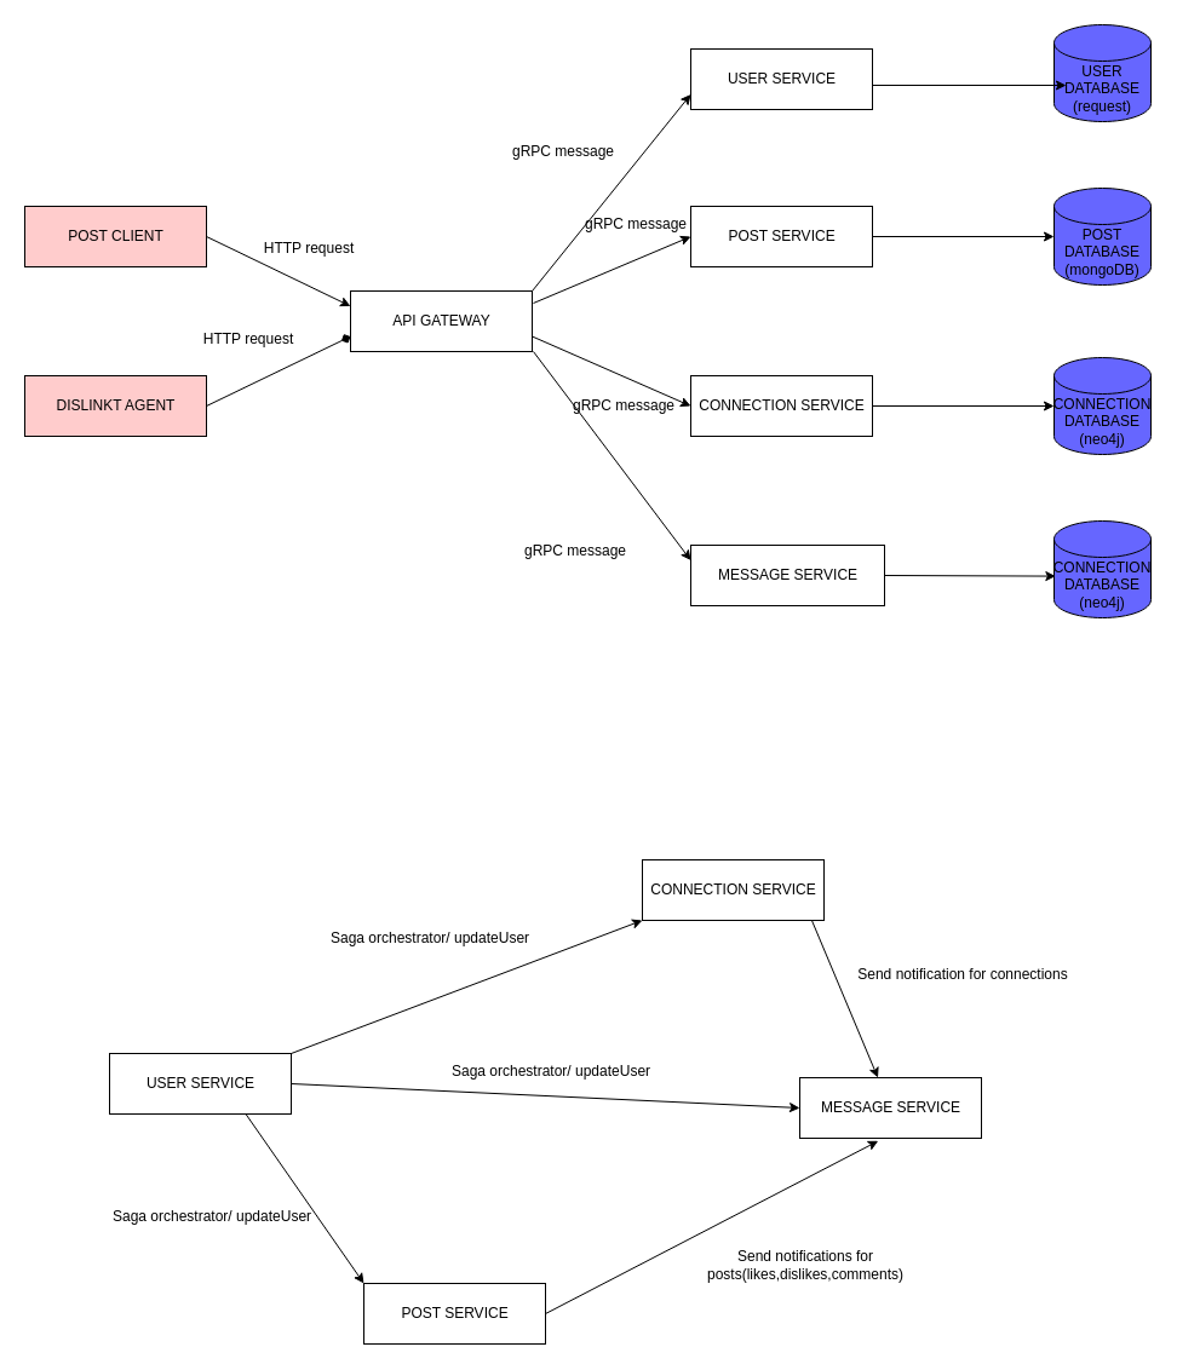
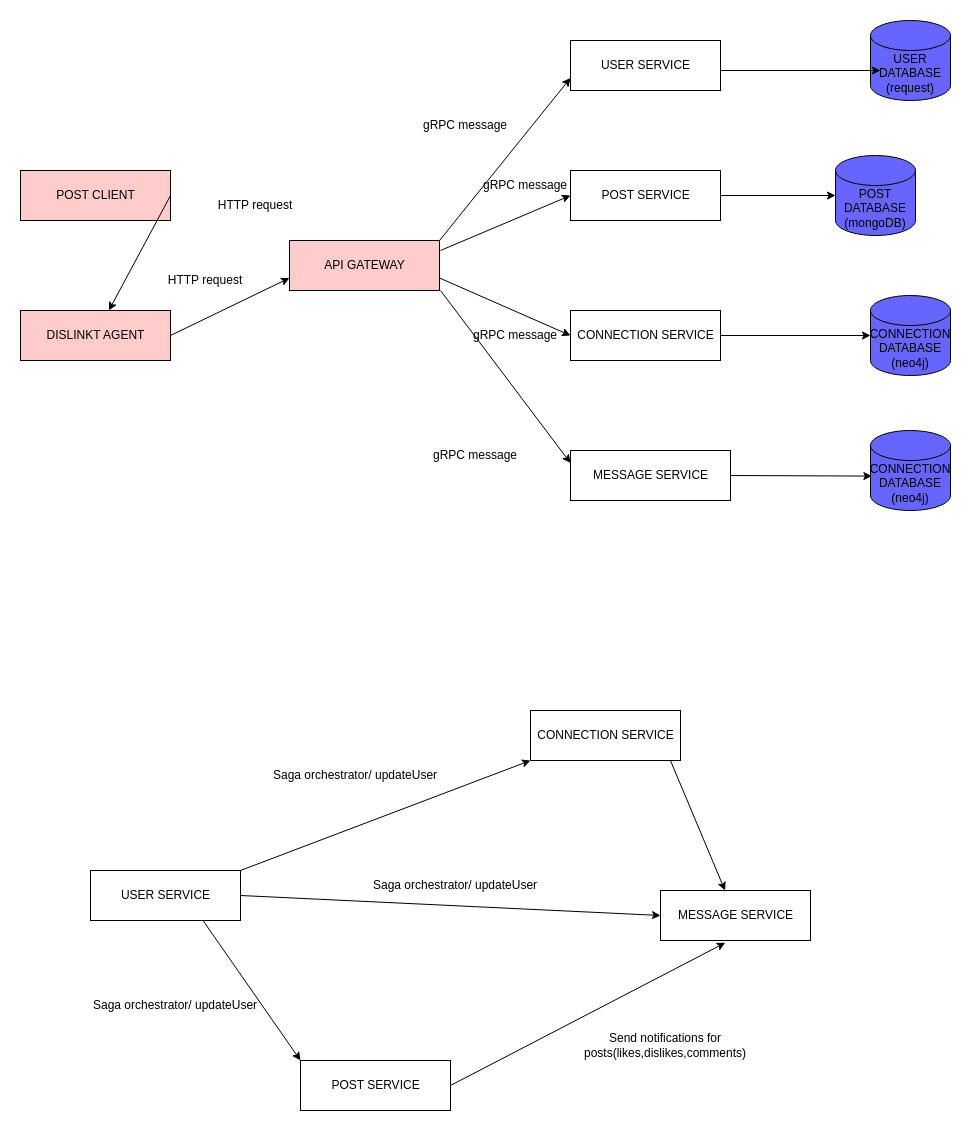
- <mxCell id="10" value="POST DATABASE&lt;br&gt;(mongoDB)" style="shape=cylinder3;whiteSpace=wrap;html=1;boundedLbl=1;backgroundOutline=1;size=15;fillColor=#6666FF;" vertex="1" parent="1"><mxGeometry x="870" y="155" width="80" height="80" as="geometry" /></mxCell>
+ <mxCell id="10" value="POST DATABASE&lt;br&gt;(mongoDB)" style="shape=cylinder3;whiteSpace=wrap;html=1;boundedLbl=1;backgroundOutline=1;size=15;fillColor=#6666FF;" vertex="1" parent="1"><mxGeometry x="835" y="155" width="80" height="80" as="geometry" /></mxCell>
- <mxCell id="17" value="" style="endArrow=classic;html=1;rounded=0;entryX=0;entryY=0.25;entryDx=0;entryDy=0;exitX=1;exitY=0.5;exitDx=0;exitDy=0;" edge="1" parent="1" source="6" target="3"><mxGeometry width="50" height="50" relative="1" as="geometry"><mxPoint x="220" y="230" as="sourcePoint" /><mxPoint x="820" y="340" as="targetPoint" /></mxGeometry></mxCell>
+ <mxCell id="17" value="" style="endArrow=classic;html=1;rounded=0;exitX=1;exitY=0.5;exitDx=0;exitDy=0;" edge="1" parent="1" source="6" target="2"><mxGeometry width="50" height="50" relative="1" as="geometry"><mxPoint x="220" y="230" as="sourcePoint" /><mxPoint x="820" y="340" as="targetPoint" /></mxGeometry></mxCell>
- <mxCell id="3" value="API GATEWAY" style="html=1;" vertex="1" parent="1"><mxGeometry x="289" y="240" width="150" height="50" as="geometry" /></mxCell>
+ <mxCell id="3" value="API GATEWAY" style="html=1;fillColor=#ffcccc;" vertex="1" parent="1"><mxGeometry x="289" y="240" width="150" height="50" as="geometry" /></mxCell>
- <mxCell id="18" value="" style="endArrow=diamond;html=1;rounded=0;entryX=0;entryY=0.75;entryDx=0;entryDy=0;exitX=1;exitY=0.5;exitDx=0;exitDy=0;" edge="1" parent="1" source="2" target="3"><mxGeometry width="50" height="50" relative="1" as="geometry"><mxPoint x="770" y="390" as="sourcePoint" /><mxPoint x="820" y="340" as="targetPoint" /></mxGeometry></mxCell>
+ <mxCell id="18" value="" style="endArrow=classic;html=1;rounded=0;entryX=0;entryY=0.75;entryDx=0;entryDy=0;exitX=1;exitY=0.5;exitDx=0;exitDy=0;" edge="1" parent="1" source="2" target="3"><mxGeometry width="50" height="50" relative="1" as="geometry"><mxPoint x="770" y="390" as="sourcePoint" /><mxPoint x="820" y="340" as="targetPoint" /></mxGeometry></mxCell>
- <mxCell id="39" value="Send notification for connections" style="text;html=1;strokeColor=none;fillColor=none;align=center;verticalAlign=middle;whiteSpace=wrap;rounded=0;" vertex="1" parent="1"><mxGeometry x="690" y="790" width="210" height="30" as="geometry" /></mxCell>
